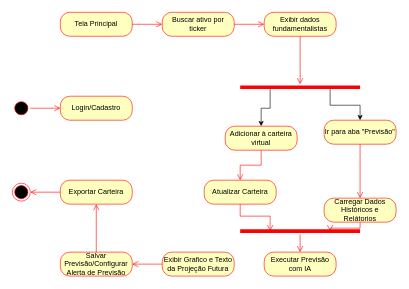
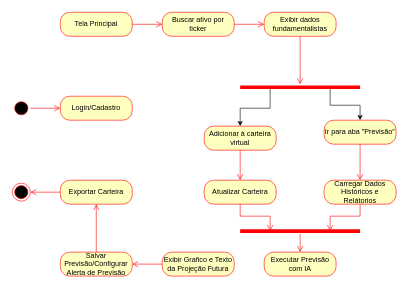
- <mxCell id="14" value="Adicionar à carteira virtual" style="rounded=1;whiteSpace=wrap;html=1;arcSize=40;fontColor=#000000;fillColor=#ffffc0;strokeColor=#ff0000;" vertex="1" parent="1"><mxGeometry x="375" y="210" width="120" height="40" as="geometry" /></mxCell>
+ <mxCell id="14" value="Adicionar à carteira virtual" style="rounded=1;whiteSpace=wrap;html=1;arcSize=40;fontColor=#000000;fillColor=#ffffc0;strokeColor=#ff0000;" vertex="1" parent="1"><mxGeometry x="340" y="210" width="120" height="40" as="geometry" /></mxCell>
- <mxCell id="20" value="Carregar Dados Históricos e Relátorios" style="rounded=1;whiteSpace=wrap;html=1;arcSize=40;fontColor=#000000;fillColor=#ffffc0;strokeColor=#ff0000;" vertex="1" parent="1"><mxGeometry x="540" y="330" width="120" height="40" as="geometry" /></mxCell>
+ <mxCell id="20" value="Carregar Dados Históricos e Relátorios" style="rounded=1;whiteSpace=wrap;html=1;arcSize=40;fontColor=#000000;fillColor=#ffffc0;strokeColor=#ff0000;" vertex="1" parent="1"><mxGeometry x="540" y="300" width="120" height="40" as="geometry" /></mxCell>
